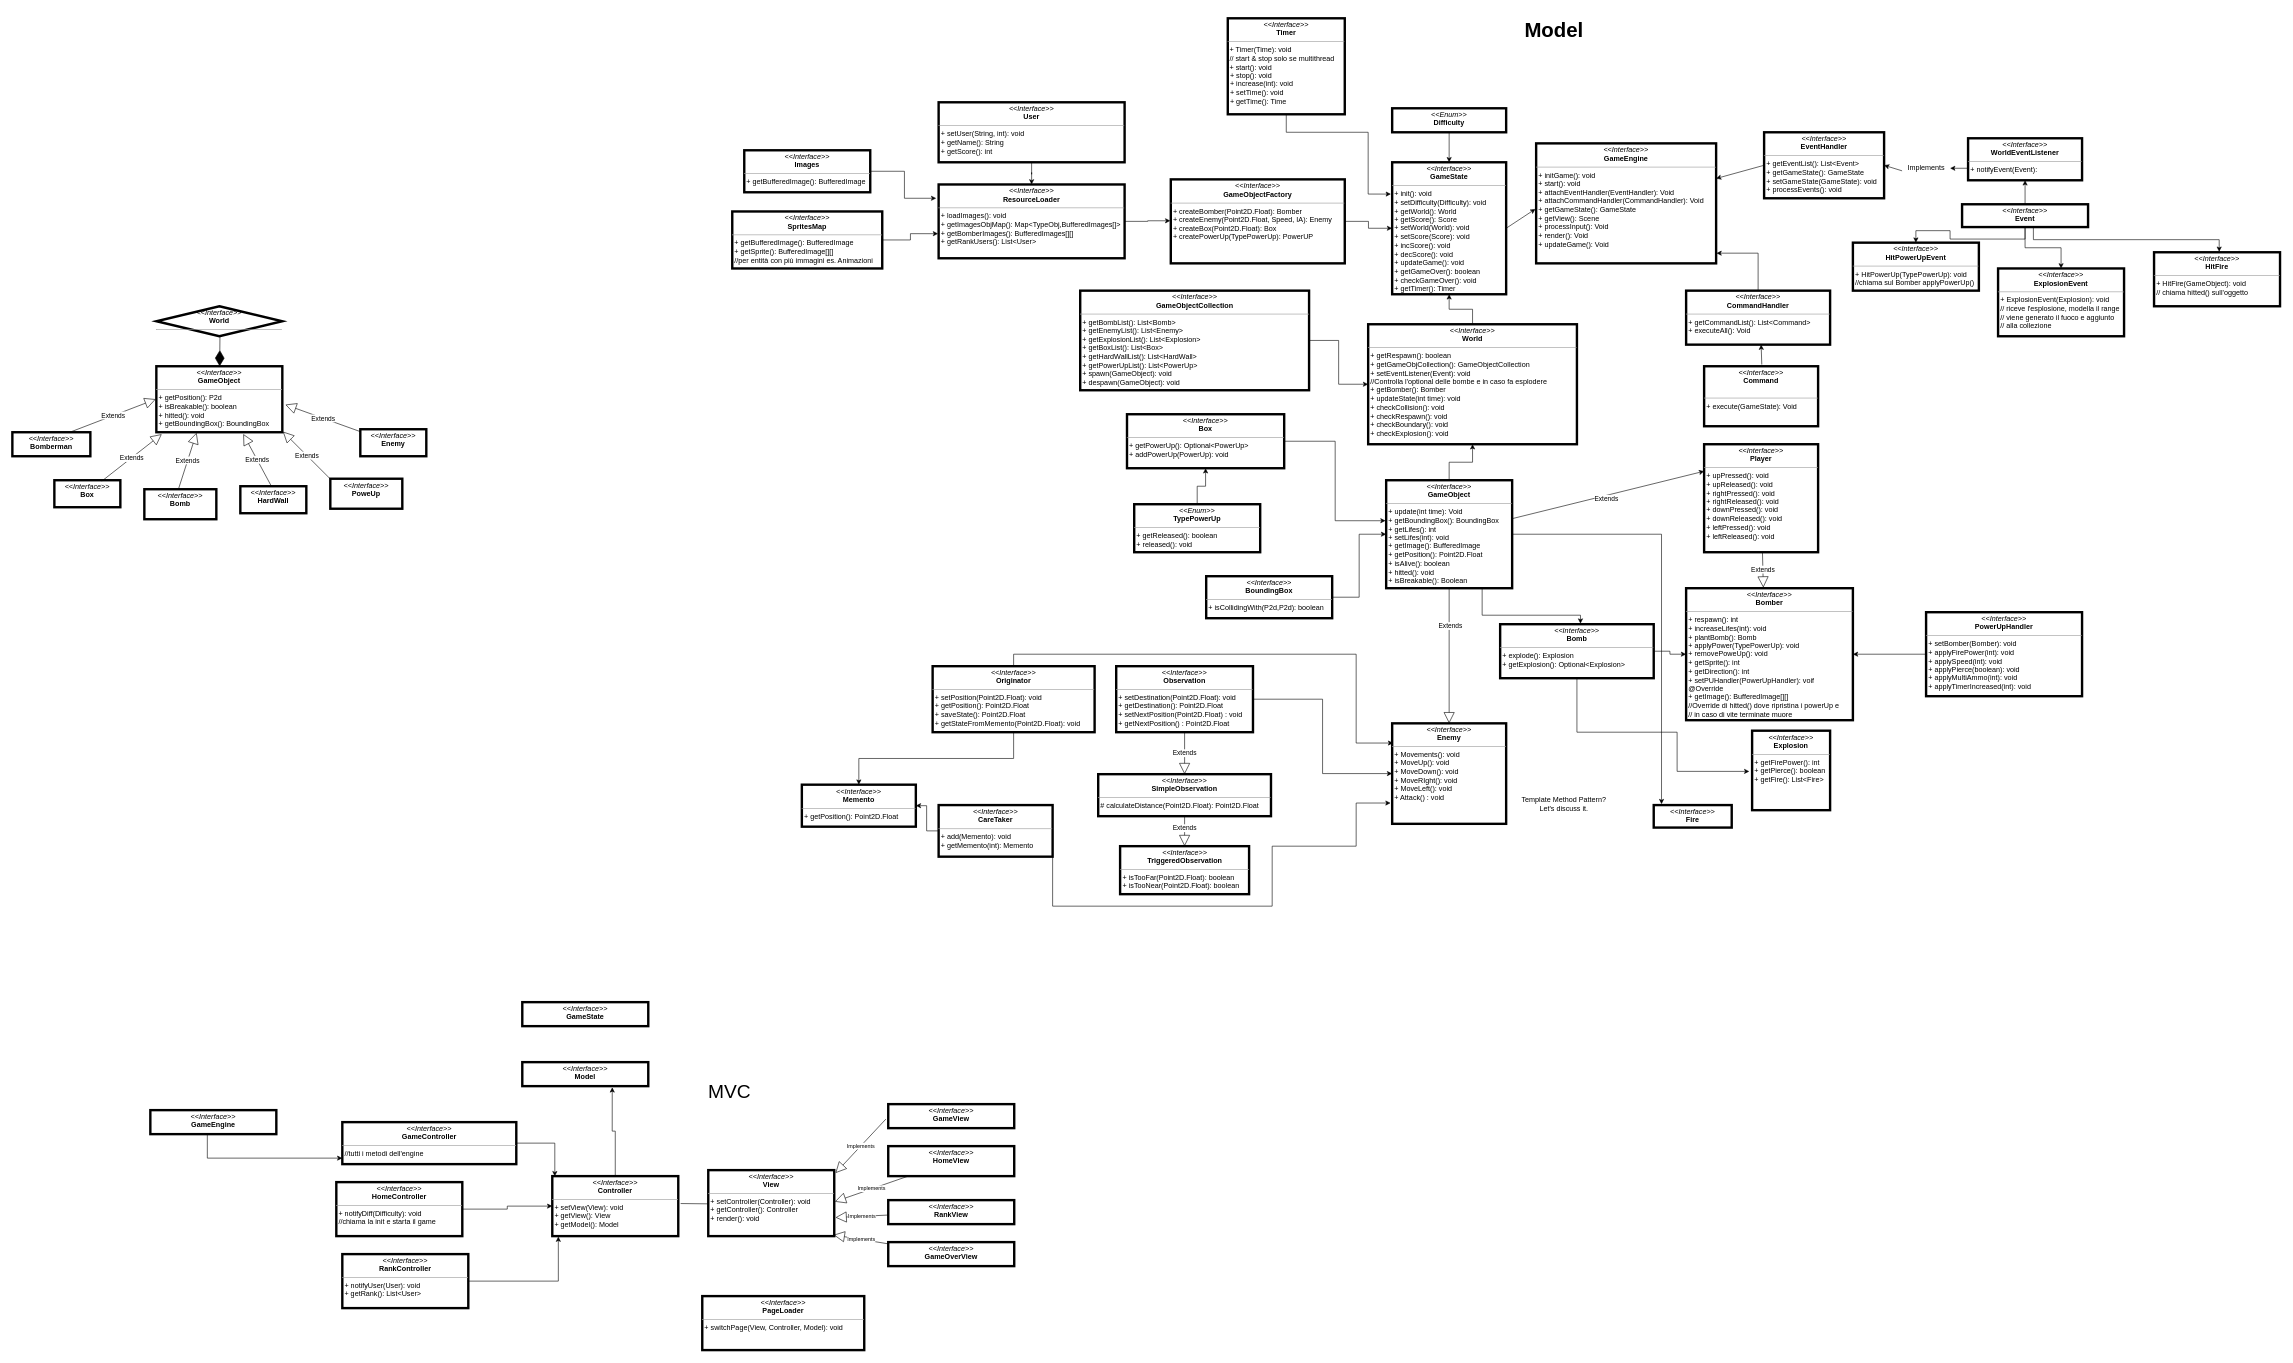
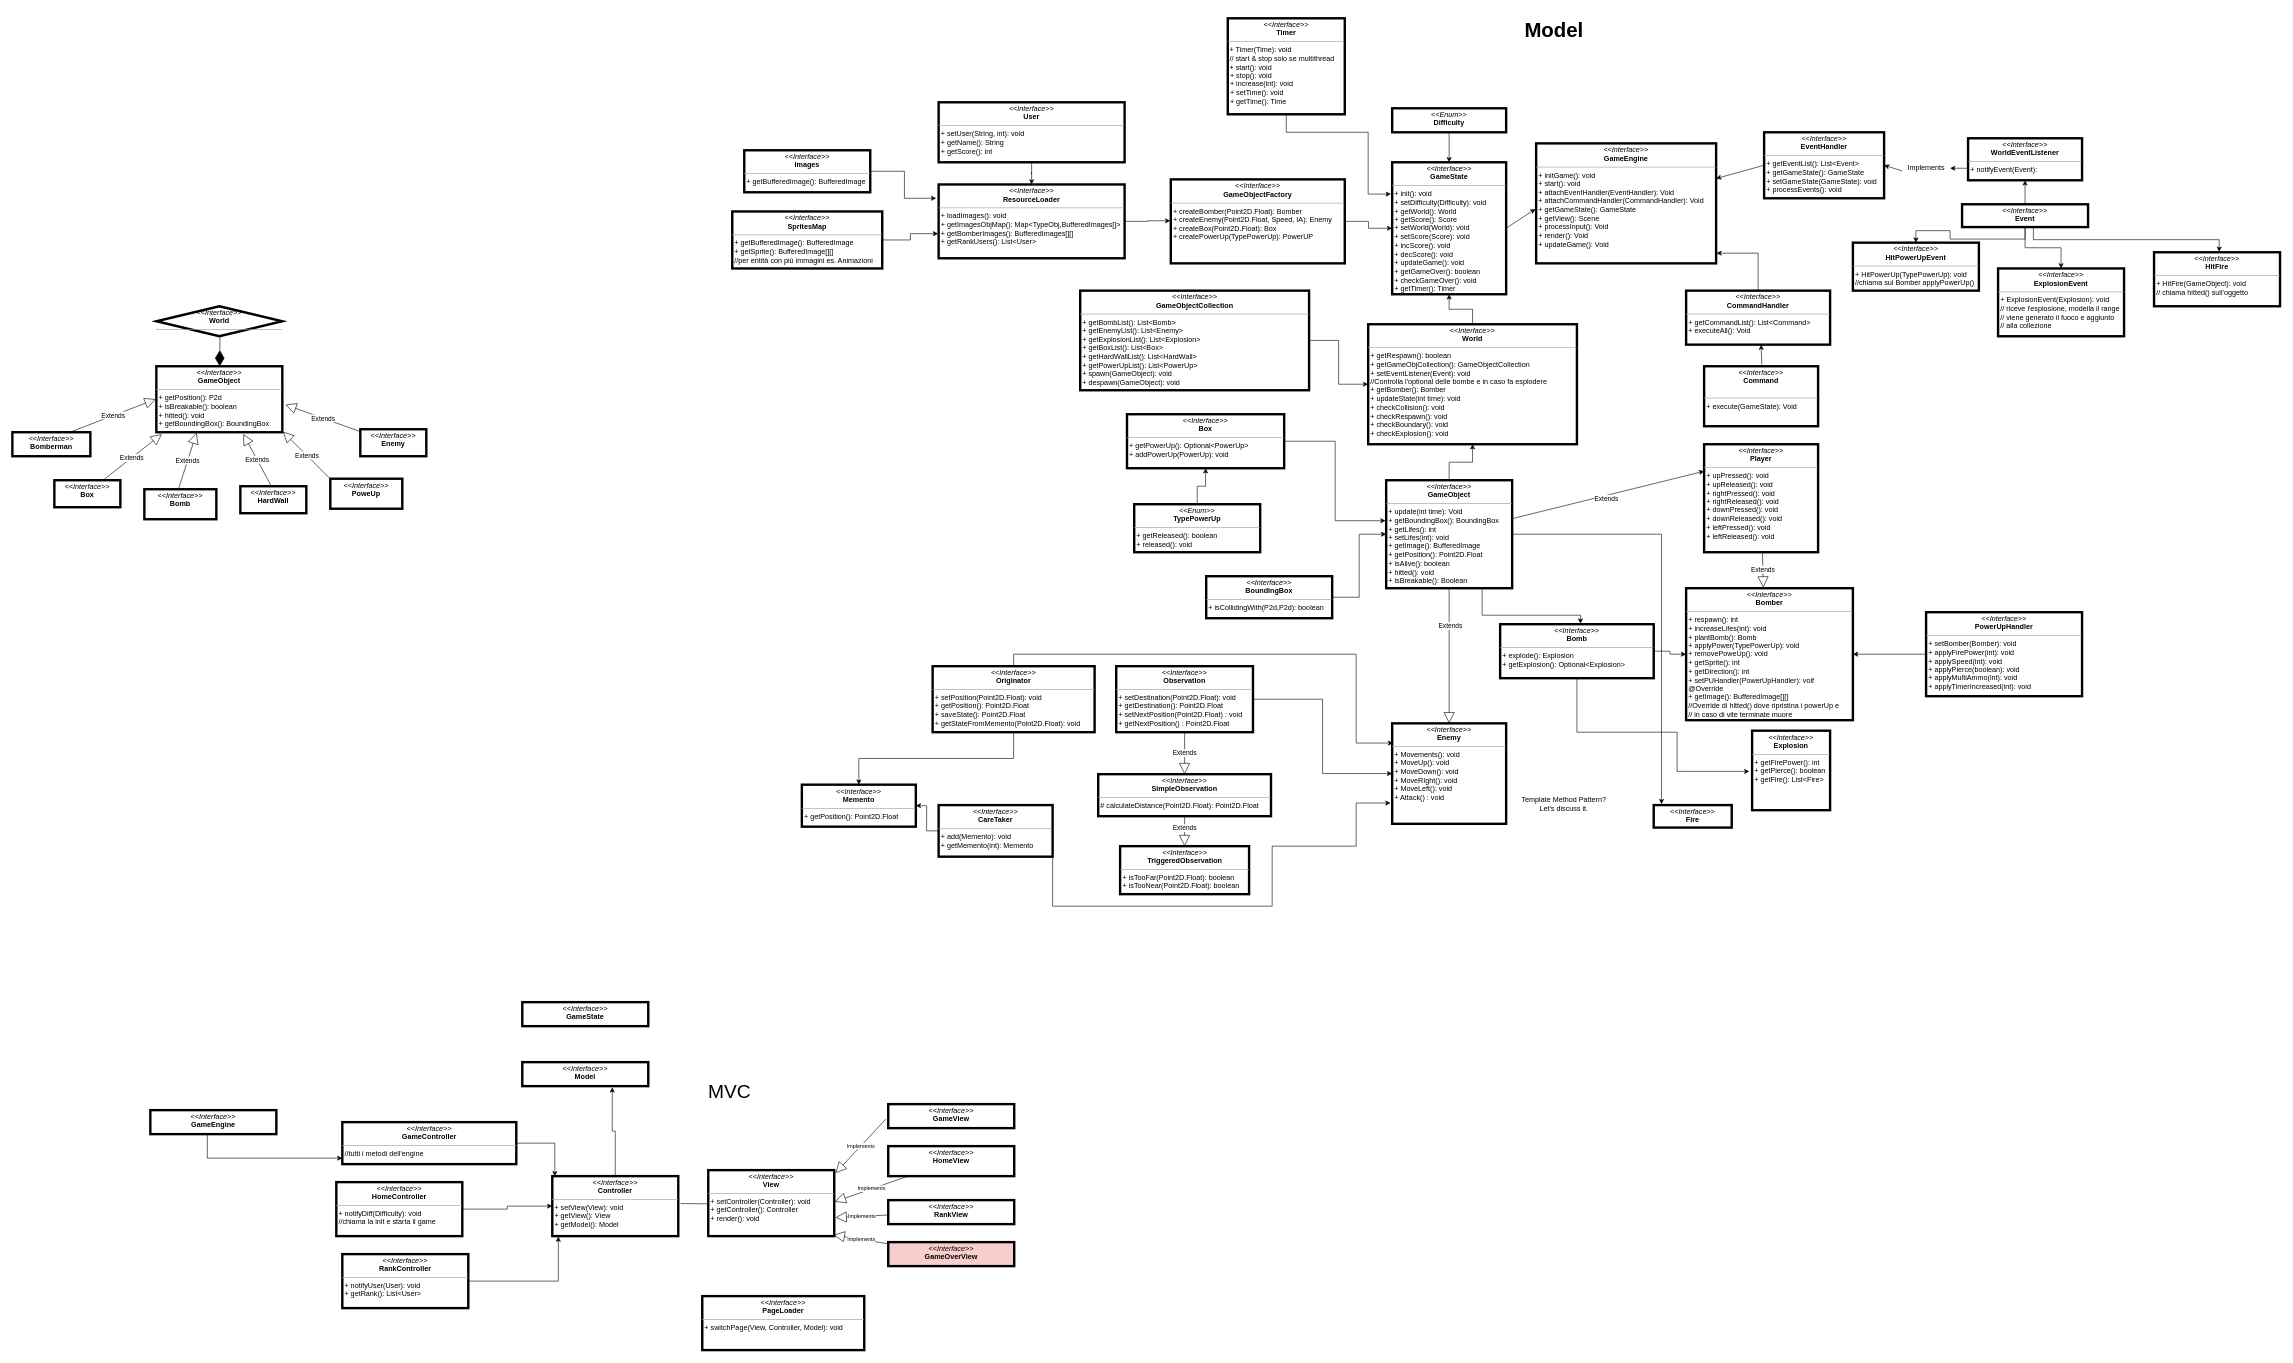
- <mxCell id="98" value="&lt;p style=&quot;margin: 0px ; margin-top: 4px ; text-align: center&quot;&gt;&lt;i&gt;&amp;lt;&amp;lt;Interface&amp;gt;&amp;gt;&lt;/i&gt;&lt;br&gt;&lt;b&gt;GameOverView&lt;/b&gt;&lt;/p&gt;" style="verticalAlign=top;align=left;overflow=fill;fontSize=12;fontFamily=Helvetica;html=1;strokeWidth=4;" parent="1" vertex="1"><mxGeometry x="1480" y="2070" width="210" height="40" as="geometry" /></mxCell>
+ <mxCell id="98" value="&lt;p style=&quot;margin: 0px ; margin-top: 4px ; text-align: center&quot;&gt;&lt;i&gt;&amp;lt;&amp;lt;Interface&amp;gt;&amp;gt;&lt;/i&gt;&lt;br&gt;&lt;b&gt;GameOverView&lt;/b&gt;&lt;/p&gt;" style="verticalAlign=top;align=left;overflow=fill;fontSize=12;fontFamily=Helvetica;html=1;strokeWidth=4;fillColor=#f8cecc;" parent="1" vertex="1"><mxGeometry x="1480" y="2070" width="210" height="40" as="geometry" /></mxCell>
